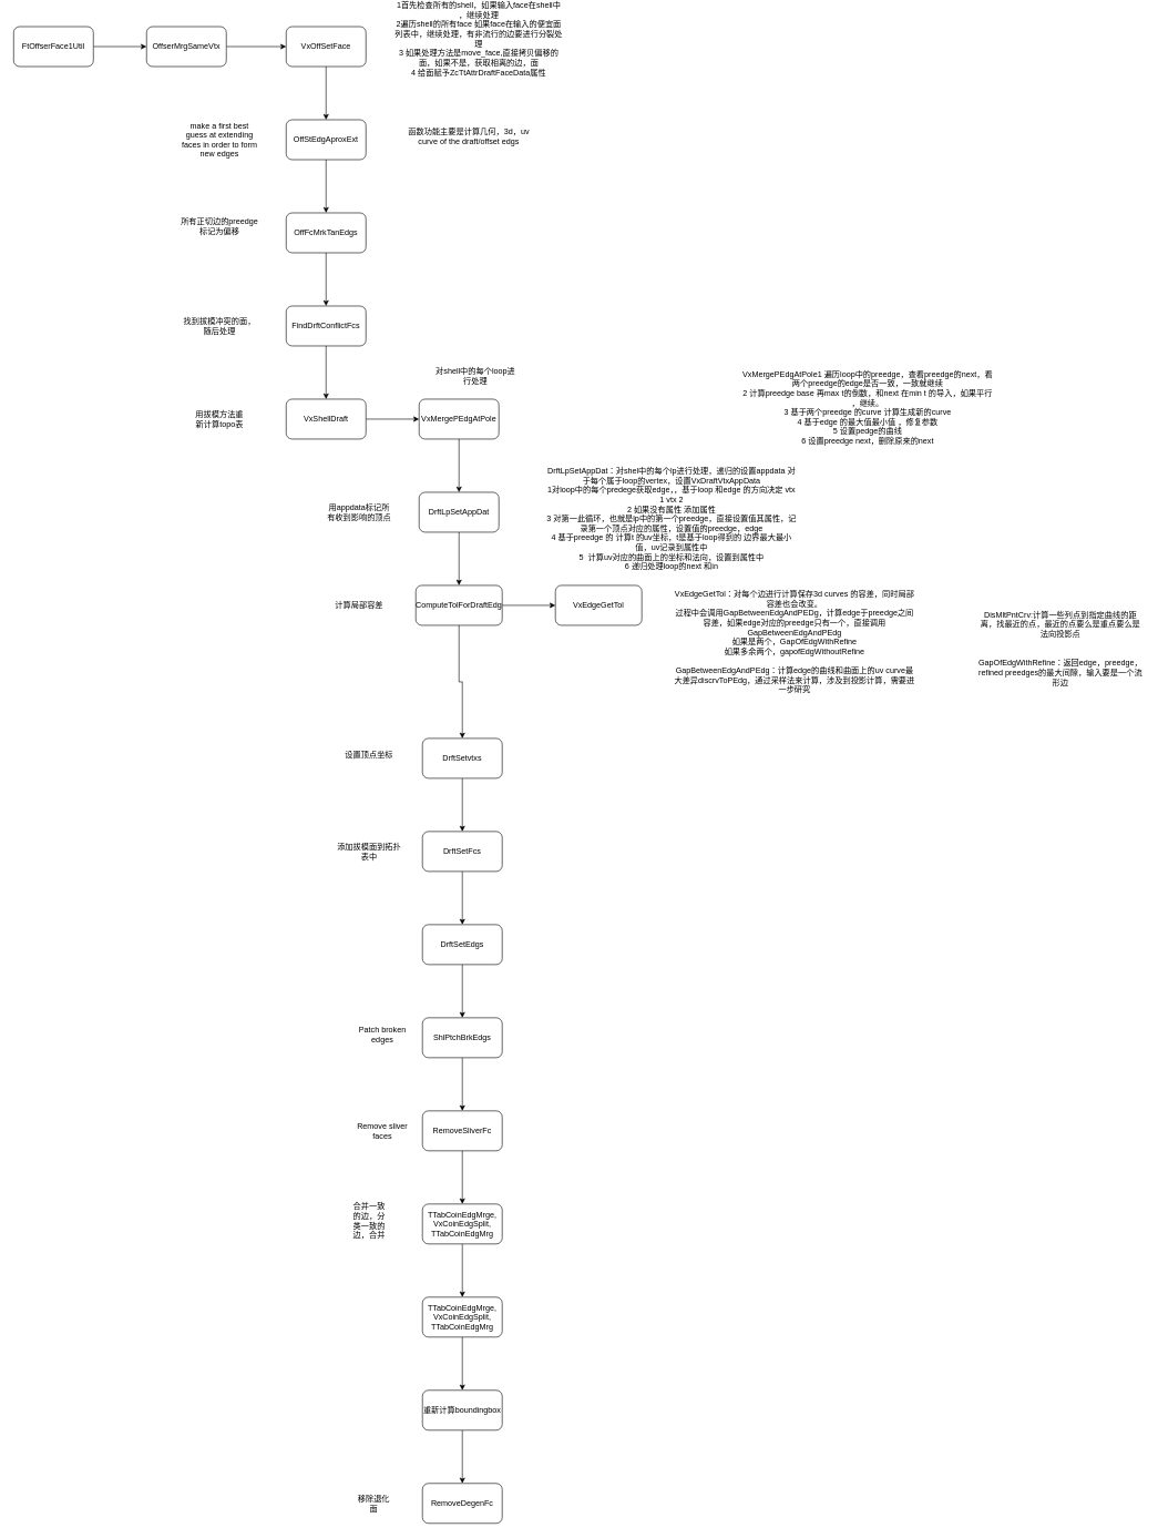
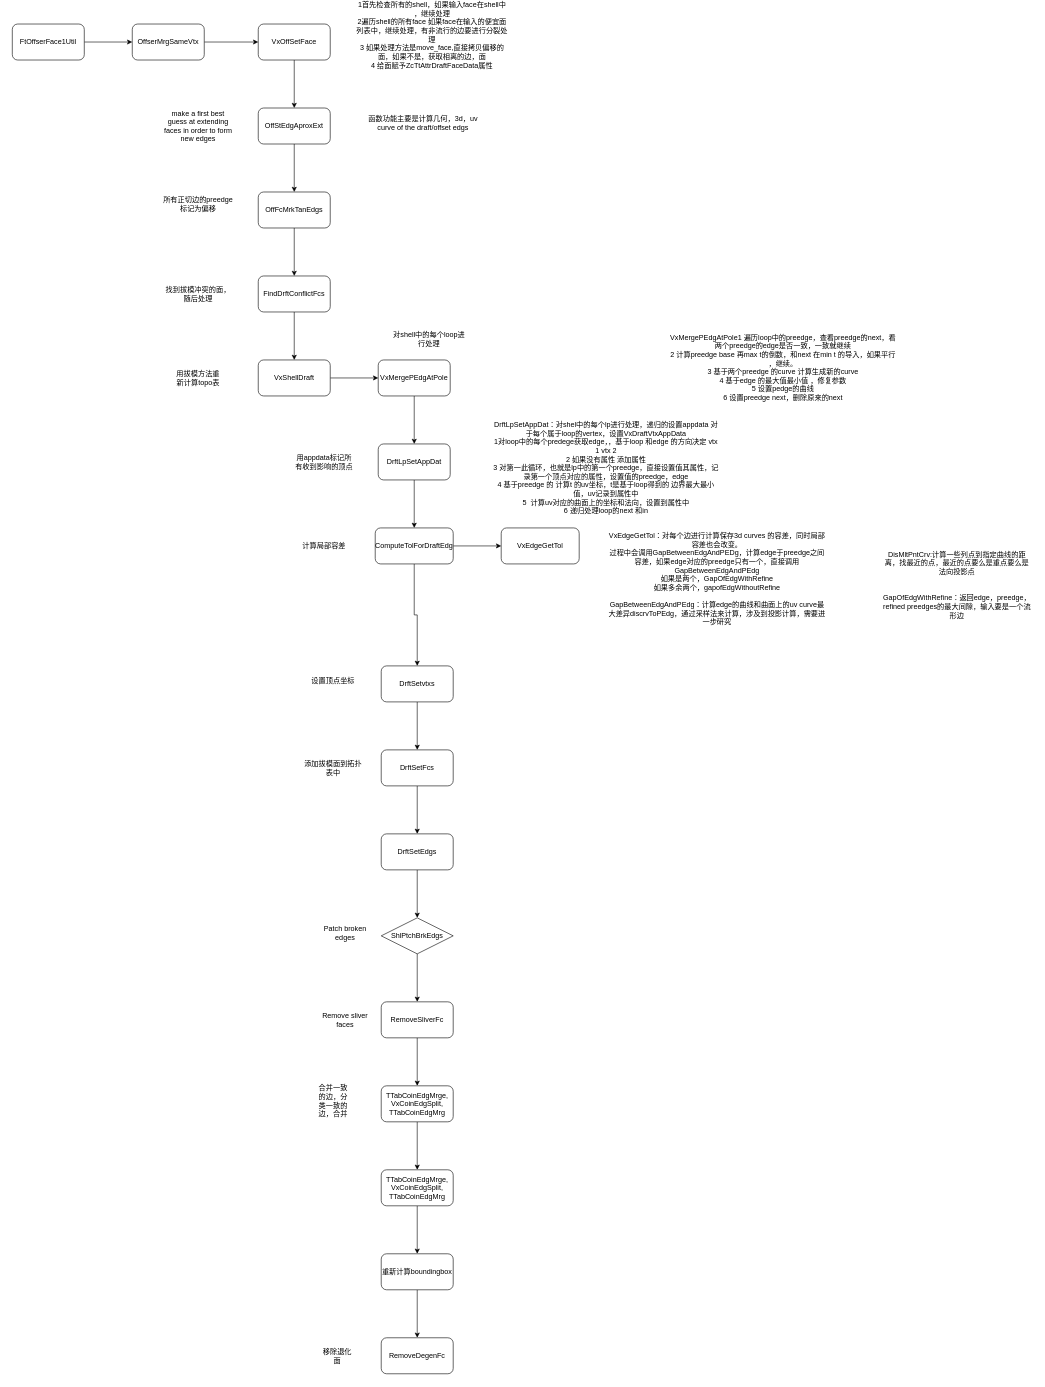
- <mxCell id="41" value="ShlPtchBrkEdgs" style="rounded=1;whiteSpace=wrap;html=1;" vertex="1" parent="1"><mxGeometry x="635" y="1510" width="120" height="60" as="geometry" /></mxCell>
+ <mxCell id="41" value="ShlPtchBrkEdgs" style="rhombus;whiteSpace=wrap;html=1;" vertex="1" parent="1"><mxGeometry x="635" y="1510" width="120" height="60" as="geometry" /></mxCell>
